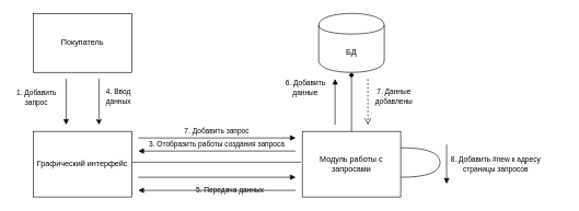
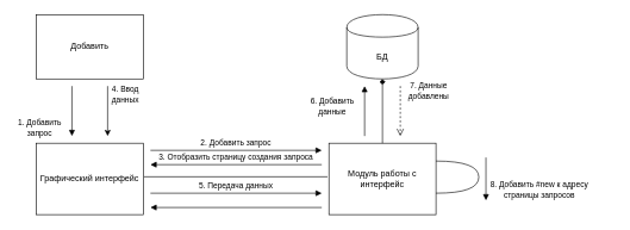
- <mxCell id="2" value="Покупатель" style="rounded=0;whiteSpace=wrap;html=1;" vertex="1" parent="1"><mxGeometry x="50" y="20" width="150" height="90" as="geometry" /></mxCell>
+ <mxCell id="2" value="Добавить" style="rounded=0;whiteSpace=wrap;html=1;" vertex="1" parent="1"><mxGeometry x="50" y="20" width="150" height="90" as="geometry" /></mxCell>
- <mxCell id="21" value="&lt;font style=&quot;font-size: 11px&quot;&gt;6. Добавить данные&lt;/font&gt;" style="text;html=1;strokeColor=none;fillColor=none;align=center;verticalAlign=middle;whiteSpace=wrap;rounded=0;" vertex="1" parent="1"><mxGeometry x="430" y="125" width="70" height="15" as="geometry" /></mxCell>
+ <mxCell id="21" value="&lt;font style=&quot;font-size: 11px&quot;&gt;6. Добавить данные&lt;/font&gt;" style="text;html=1;strokeColor=none;fillColor=none;align=center;verticalAlign=middle;whiteSpace=wrap;rounded=0;" vertex="1" parent="1"><mxGeometry x="430" y="140" width="70" height="15" as="geometry" /></mxCell>
- <mxCell id="7" value="&lt;font style=&quot;font-size: 11px&quot;&gt;4. Ввод данных&lt;/font&gt;" style="text;html=1;strokeColor=none;fillColor=none;align=center;verticalAlign=middle;whiteSpace=wrap;rounded=0;" vertex="1" parent="1"><mxGeometry x="160" y="138.5" width="40" height="15" as="geometry" /></mxCell>
+ <mxCell id="7" value="&lt;font style=&quot;font-size: 11px&quot;&gt;4. Ввод данных&lt;/font&gt;" style="text;html=1;strokeColor=none;fillColor=none;align=center;verticalAlign=middle;whiteSpace=wrap;rounded=0;" vertex="1" parent="1"><mxGeometry x="155" y="123.5" width="40" height="15" as="geometry" /></mxCell>
- <mxCell id="22" value="&lt;font style=&quot;font-size: 11px&quot;&gt;7. Данные добавлены&lt;/font&gt;" style="text;html=1;strokeColor=none;fillColor=none;align=center;verticalAlign=middle;whiteSpace=wrap;rounded=0;" vertex="1" parent="1"><mxGeometry x="580" y="138.5" width="40" height="15" as="geometry" /></mxCell>
+ <mxCell id="22" value="&lt;font style=&quot;font-size: 11px&quot;&gt;7. Данные добавлены&lt;/font&gt;" style="text;html=1;strokeColor=none;fillColor=none;align=center;verticalAlign=middle;whiteSpace=wrap;rounded=0;" vertex="1" parent="1"><mxGeometry x="580" y="118.5" width="40" height="15" as="geometry" /></mxCell>
- <mxCell id="5" value="&lt;font style=&quot;font-size: 11px&quot;&gt;1. Добавить запрос&lt;/font&gt;" style="text;html=1;strokeColor=none;fillColor=none;align=center;verticalAlign=middle;whiteSpace=wrap;rounded=0;" vertex="1" parent="1"><mxGeometry x="20" y="140" width="70" height="15" as="geometry" /></mxCell>
+ <mxCell id="5" value="&lt;font style=&quot;font-size: 11px&quot;&gt;1. Добавить запрос&lt;/font&gt;" style="text;html=1;strokeColor=none;fillColor=none;align=center;verticalAlign=middle;whiteSpace=wrap;rounded=0;" vertex="1" parent="1"><mxGeometry x="20" y="170" width="70" height="15" as="geometry" /></mxCell>
- <mxCell id="6" value="&lt;font style=&quot;font-size: 11px&quot;&gt;7. Добавить запрос&lt;/font&gt;" style="text;html=1;strokeColor=none;fillColor=none;align=center;verticalAlign=middle;whiteSpace=wrap;rounded=0;" vertex="1" parent="1"><mxGeometry x="270" y="190" width="120" height="17" as="geometry" /></mxCell>
+ <mxCell id="6" value="&lt;font style=&quot;font-size: 11px&quot;&gt;2. Добавить запрос&lt;/font&gt;" style="text;html=1;strokeColor=none;fillColor=none;align=center;verticalAlign=middle;whiteSpace=wrap;rounded=0;" vertex="1" parent="1"><mxGeometry x="270" y="190" width="120" height="17" as="geometry" /></mxCell>
- <mxCell id="14" value="&lt;font style=&quot;font-size: 11px&quot;&gt;3. Отобразить работы создания запроса&lt;/font&gt;" style="text;html=1;strokeColor=none;fillColor=none;align=center;verticalAlign=middle;whiteSpace=wrap;rounded=0;" vertex="1" parent="1"><mxGeometry x="220" y="210" width="220" height="20" as="geometry" /></mxCell>
+ <mxCell id="14" value="&lt;font style=&quot;font-size: 11px&quot;&gt;3. Отобразить страницу создания запроса&lt;/font&gt;" style="text;html=1;strokeColor=none;fillColor=none;align=center;verticalAlign=middle;whiteSpace=wrap;rounded=0;" vertex="1" parent="1"><mxGeometry x="220" y="210" width="220" height="20" as="geometry" /></mxCell>
- <mxCell id="4" value="Модуль работы с запросами" style="rounded=0;whiteSpace=wrap;html=1;" vertex="1" parent="1"><mxGeometry x="460" y="200" width="150" height="100" as="geometry" /></mxCell>
+ <mxCell id="4" value="Модуль работы с интерфейс" style="rounded=0;whiteSpace=wrap;html=1;" vertex="1" parent="1"><mxGeometry x="460" y="200" width="150" height="100" as="geometry" /></mxCell>
- <mxCell id="23" value="&lt;span style=&quot;font-size: 11px ; text-align: left&quot;&gt;8. Добавить #new к адресу&lt;/span&gt;&lt;br style=&quot;font-size: 11px ; text-align: left&quot;&gt;&lt;span style=&quot;font-size: 11px ; text-align: left&quot;&gt;страницы запросов&lt;/span&gt;" style="text;html=1;strokeColor=none;fillColor=none;align=center;verticalAlign=middle;whiteSpace=wrap;rounded=0;" vertex="1" parent="1"><mxGeometry x="650" y="242" width="210" height="16" as="geometry" /></mxCell>
+ <mxCell id="23" value="&lt;span style=&quot;font-size: 11px ; text-align: left&quot;&gt;8. Добавить #new к адресу&lt;/span&gt;&lt;br style=&quot;font-size: 11px ; text-align: left&quot;&gt;&lt;span style=&quot;font-size: 11px ; text-align: left&quot;&gt;страницы запросов&lt;/span&gt;" style="text;html=1;strokeColor=none;fillColor=none;align=center;verticalAlign=middle;whiteSpace=wrap;rounded=0;" vertex="1" parent="1"><mxGeometry x="650" y="257" width="210" height="16" as="geometry" /></mxCell>
- <mxCell id="20" value="&lt;font style=&quot;font-size: 11px&quot;&gt;5. Передача данных&lt;/font&gt;" style="text;html=1;strokeColor=none;fillColor=none;align=center;verticalAlign=middle;whiteSpace=wrap;rounded=0;" vertex="1" parent="1"><mxGeometry x="285" y="280" width="130" height="20" as="geometry" /></mxCell>
+ <mxCell id="20" value="&lt;font style=&quot;font-size: 11px&quot;&gt;5. Передача данных&lt;/font&gt;" style="text;html=1;strokeColor=none;fillColor=none;align=center;verticalAlign=middle;whiteSpace=wrap;rounded=0;" vertex="1" parent="1"><mxGeometry x="265" y="250" width="130" height="20" as="geometry" /></mxCell>
